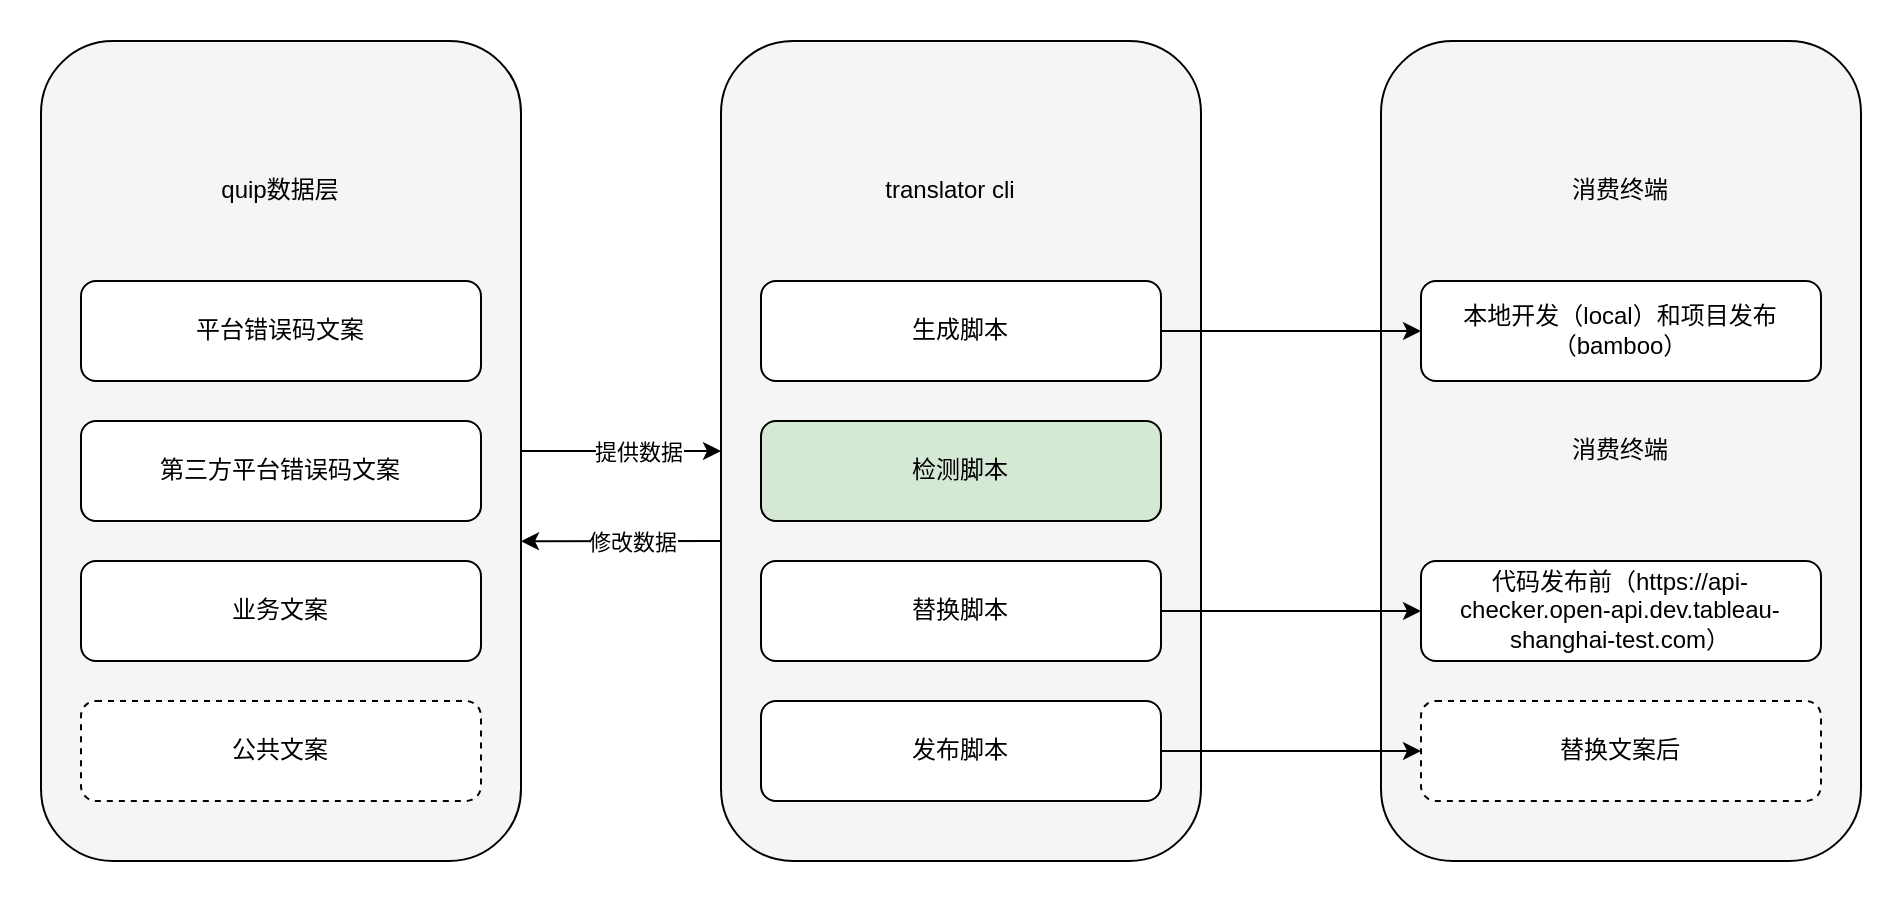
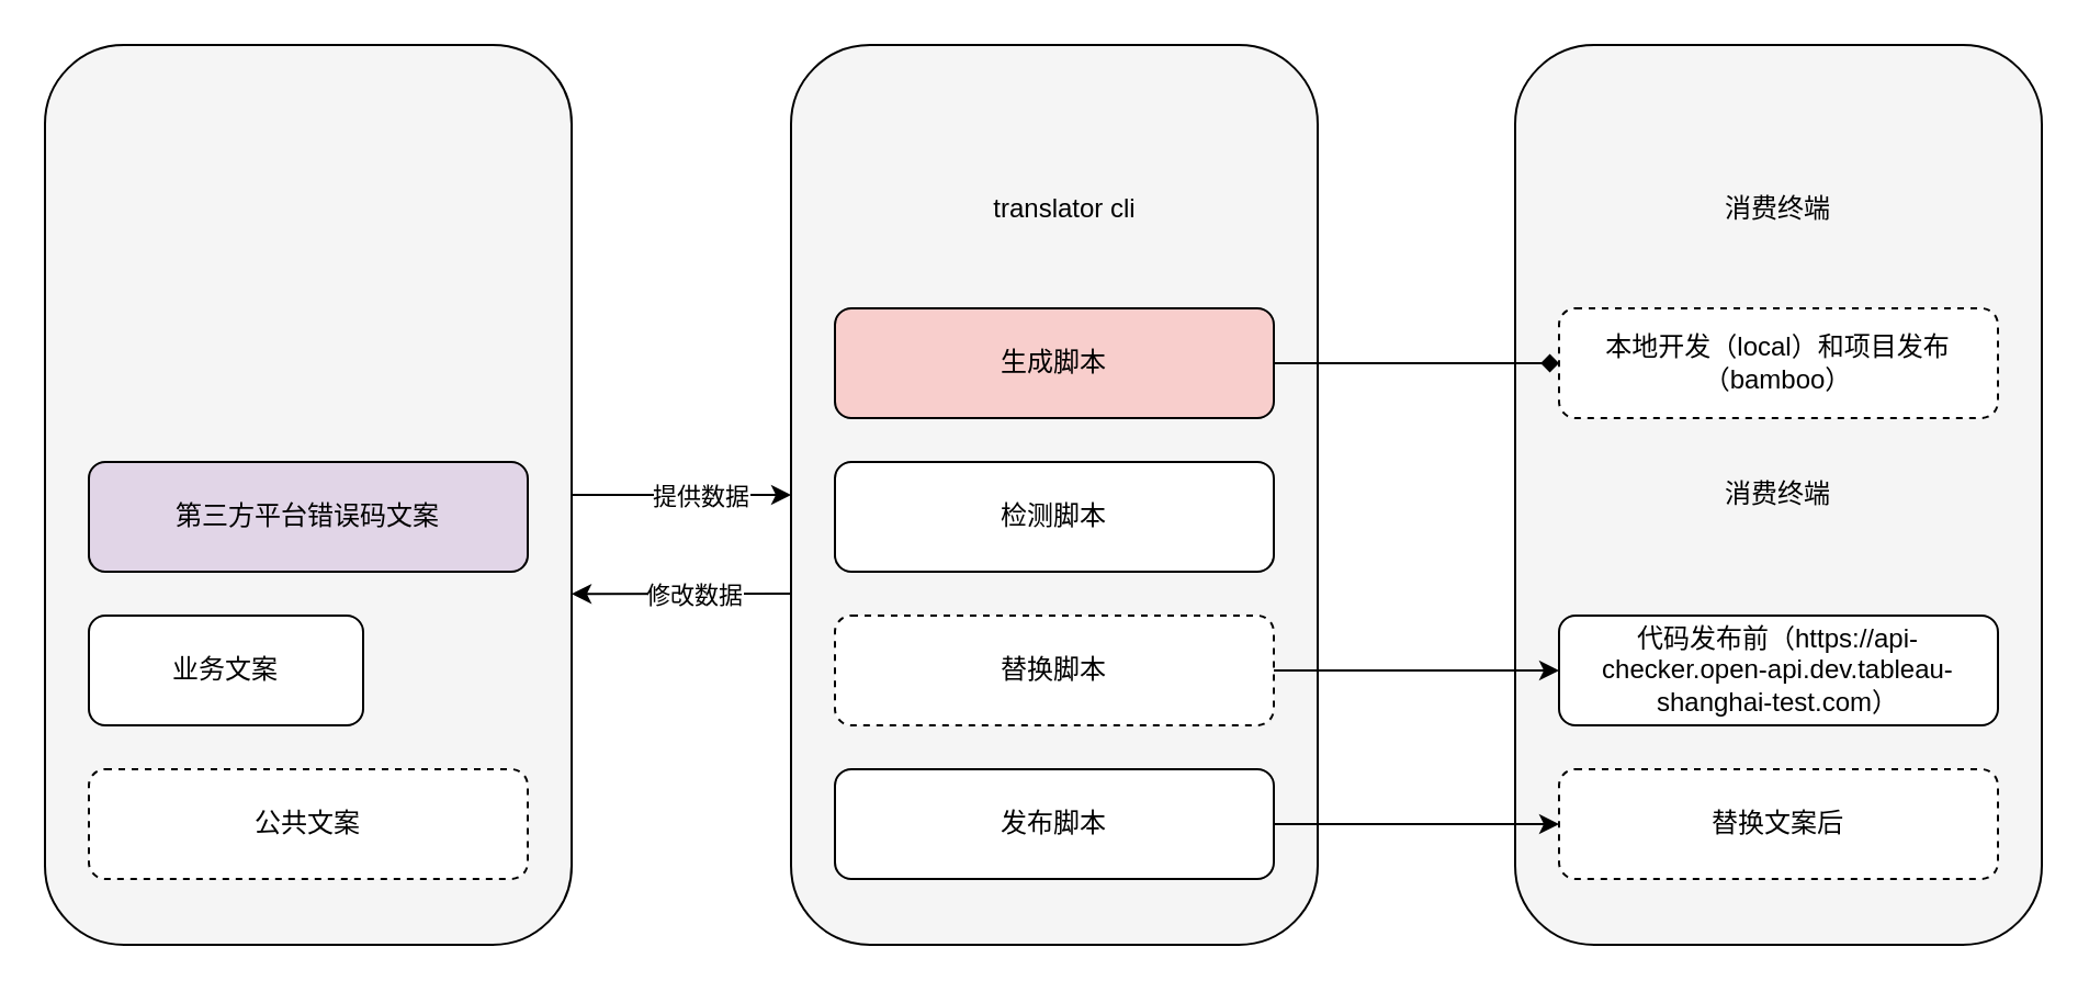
- <mxCell id="17" value="quip数据层" style="text;html=1;align=center;verticalAlign=middle;whiteSpace=wrap;rounded=0;" vertex="1" parent="1"><mxGeometry x="95" y="80" width="90" height="30" as="geometry" /></mxCell>
- <mxCell id="18" value="translator cli" style="text;html=1;align=center;verticalAlign=middle;whiteSpace=wrap;rounded=0;" vertex="1" parent="1"><mxGeometry x="440" y="80" width="70" height="30" as="geometry" /></mxCell>
+ <mxCell id="18" value="translator cli" style="text;html=1;align=center;verticalAlign=middle;whiteSpace=wrap;rounded=0;" vertex="1" parent="1"><mxGeometry x="450" y="80" width="70" height="30" as="geometry" /></mxCell>
- <mxCell id="4" value="平台错误码文案" style="rounded=1;whiteSpace=wrap;html=1;fillColor=#FFFFFF;strokeColor=#000000;" vertex="1" parent="1"><mxGeometry x="40" y="140" width="200" height="50" as="geometry" /></mxCell>
- <mxCell id="10" value="生成脚本" style="rounded=1;whiteSpace=wrap;html=1;fillColor=#FFFFFF;strokeColor=#000000;" vertex="1" parent="1"><mxGeometry x="380" y="140" width="200" height="50" as="geometry" /></mxCell>
+ <mxCell id="10" value="生成脚本" style="rounded=1;whiteSpace=wrap;html=1;fillColor=#f8cecc;strokeColor=#000000;" vertex="1" parent="1"><mxGeometry x="380" y="140" width="200" height="50" as="geometry" /></mxCell>
- <mxCell id="20" value="" style="endArrow=classic;html=1;rounded=0;exitX=1;exitY=0.5;exitDx=0;exitDy=0;entryX=0;entryY=0.5;entryDx=0;entryDy=0;" edge="1" parent="1" source="10" target="14"><mxGeometry width="50" height="50" relative="1" as="geometry"><mxPoint x="580" y="166" as="sourcePoint" /><mxPoint x="630" y="100" as="targetPoint" /></mxGeometry></mxCell>
+ <mxCell id="20" value="" style="endArrow=diamond;html=1;rounded=0;exitX=1;exitY=0.5;exitDx=0;exitDy=0;entryX=0;entryY=0.5;entryDx=0;entryDy=0;" edge="1" parent="1" source="10" target="14"><mxGeometry width="50" height="50" relative="1" as="geometry"><mxPoint x="580" y="166" as="sourcePoint" /><mxPoint x="630" y="100" as="targetPoint" /></mxGeometry></mxCell>
- <mxCell id="14" value="本地开发（local）和项目发布（bamboo）" style="rounded=1;whiteSpace=wrap;html=1;fillColor=#FFFFFF;strokeColor=#000000;" vertex="1" parent="1"><mxGeometry x="710" y="140" width="200" height="50" as="geometry" /></mxCell>
+ <mxCell id="14" value="本地开发（local）和项目发布（bamboo）" style="rounded=1;whiteSpace=wrap;html=1;fillColor=#FFFFFF;strokeColor=#000000;dashed=1;" vertex="1" parent="1"><mxGeometry x="710" y="140" width="200" height="50" as="geometry" /></mxCell>
- <mxCell id="5" value="第三方平台错误码文案" style="rounded=1;whiteSpace=wrap;html=1;fillColor=#FFFFFF;strokeColor=#000000;" vertex="1" parent="1"><mxGeometry x="40" y="210" width="200" height="50" as="geometry" /></mxCell>
+ <mxCell id="5" value="第三方平台错误码文案" style="rounded=1;whiteSpace=wrap;html=1;fillColor=#e1d5e7;strokeColor=#000000;" vertex="1" parent="1"><mxGeometry x="40" y="210" width="200" height="50" as="geometry" /></mxCell>
- <mxCell id="9" value="检测脚本" style="rounded=1;whiteSpace=wrap;html=1;fillColor=#d5e8d4;strokeColor=#000000;" vertex="1" parent="1"><mxGeometry x="380" y="210" width="200" height="50" as="geometry" /></mxCell>
+ <mxCell id="9" value="检测脚本" style="rounded=1;whiteSpace=wrap;html=1;fillColor=#FFFFFF;strokeColor=#000000;" vertex="1" parent="1"><mxGeometry x="380" y="210" width="200" height="50" as="geometry" /></mxCell>
- <mxCell id="6" value="业务文案" style="rounded=1;whiteSpace=wrap;html=1;fillColor=#FFFFFF;strokeColor=#000000;" vertex="1" parent="1"><mxGeometry x="40" y="280" width="200" height="50" as="geometry" /></mxCell>
+ <mxCell id="6" value="业务文案" style="rounded=1;whiteSpace=wrap;html=1;fillColor=#FFFFFF;strokeColor=#000000;" vertex="1" parent="1"><mxGeometry x="40" y="280" width="125" height="50" as="geometry" /></mxCell>
- <mxCell id="11" value="替换脚本" style="rounded=1;whiteSpace=wrap;html=1;fillColor=#FFFFFF;strokeColor=#000000;" vertex="1" parent="1"><mxGeometry x="380" y="280" width="200" height="50" as="geometry" /></mxCell>
+ <mxCell id="11" value="替换脚本" style="rounded=1;whiteSpace=wrap;html=1;fillColor=#FFFFFF;strokeColor=#000000;dashed=1;" vertex="1" parent="1"><mxGeometry x="380" y="280" width="200" height="50" as="geometry" /></mxCell>
